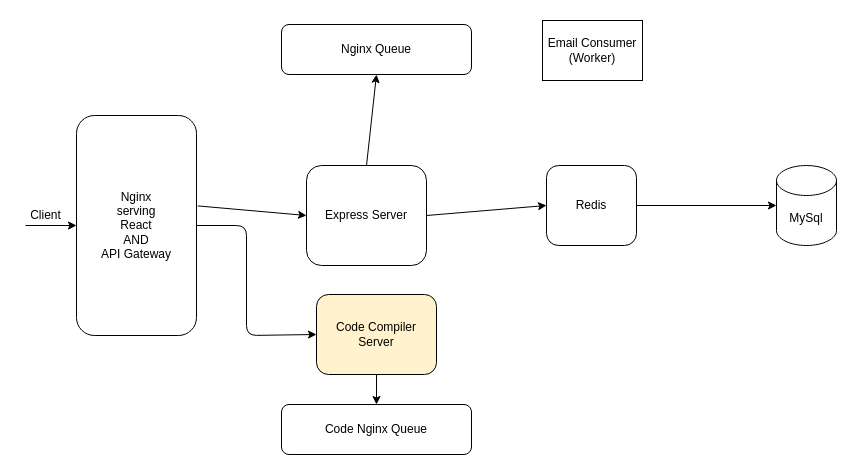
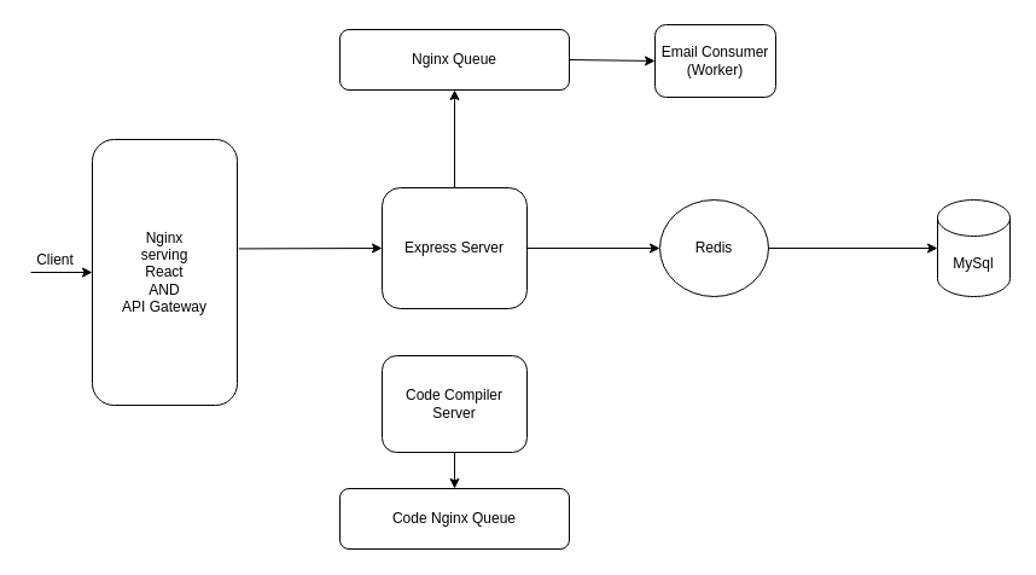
+ <mxCell id="16" style="edgeStyle=none;html=1;exitX=1;exitY=0.5;exitDx=0;exitDy=0;entryX=0;entryY=0.5;entryDx=0;entryDy=0;rounded=1;" parent="1" source="17" target="18" edge="1"><mxGeometry relative="1" as="geometry" /></mxCell>
- <mxCell id="18" value="Email Consumer&lt;br&gt;(Worker)" style="whiteSpace=wrap;html=1;rounded=0;" parent="1" vertex="1"><mxGeometry x="542" y="20" width="100" height="60" as="geometry" /></mxCell>
+ <mxCell id="18" value="Email Consumer&lt;br&gt;(Worker)" style="rounded=1;whiteSpace=wrap;html=1;" parent="1" vertex="1"><mxGeometry x="542" y="20" width="100" height="60" as="geometry" /></mxCell>
- <mxCell id="8" value="Redis" style="rounded=1;whiteSpace=wrap;html=1;" parent="1" vertex="1"><mxGeometry x="546" y="165" width="90" height="80" as="geometry" /></mxCell>
+ <mxCell id="8" value="Redis" style="ellipse;whiteSpace=wrap;html=1;" parent="1" vertex="1"><mxGeometry x="546" y="165" width="90" height="80" as="geometry" /></mxCell>
- <mxCell id="7" value="Express Server" style="rounded=1;whiteSpace=wrap;html=1;" parent="1" vertex="1"><mxGeometry x="306" y="165" width="120" height="100" as="geometry" /></mxCell>
+ <mxCell id="7" value="Express Server" style="rounded=1;whiteSpace=wrap;html=1;" parent="1" vertex="1"><mxGeometry x="316" y="155" width="120" height="100" as="geometry" /></mxCell>
- <mxCell id="3" style="edgeStyle=none;html=1;exitX=1;exitY=0.5;exitDx=0;exitDy=0;entryX=0;entryY=0.5;entryDx=0;entryDy=0;rounded=1;" edge="1" parent="1" source="4" target="14"><mxGeometry relative="1" as="geometry"><Array as="points"><mxPoint x="246" y="225" /><mxPoint x="246" y="335" /></Array></mxGeometry></mxCell>
- <mxCell id="14" value="Code Compiler&lt;br&gt;Server" style="rounded=1;whiteSpace=wrap;html=1;fillColor=#fff2cc;" parent="1" vertex="1"><mxGeometry x="316" y="294" width="120" height="80" as="geometry" /></mxCell>
+ <mxCell id="14" value="Code Compiler&lt;br&gt;Server" style="rounded=1;whiteSpace=wrap;html=1;" parent="1" vertex="1"><mxGeometry x="316" y="294" width="120" height="80" as="geometry" /></mxCell>
